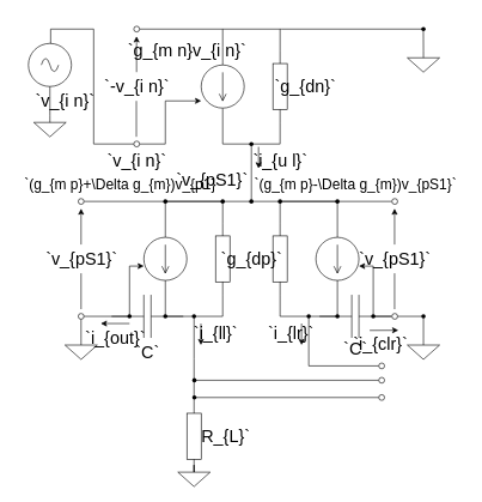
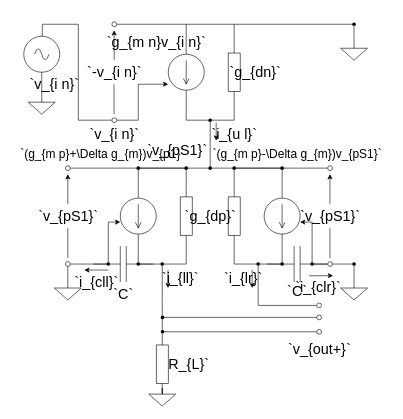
- <mxCell id="94" value="&lt;span style=&quot;font-size: 24px;&quot;&gt;`i_{out}`&lt;/span&gt;" style="text;html=1;align=center;verticalAlign=middle;resizable=0;points=[];autosize=1;strokeColor=none;fillColor=none;fontSize=11;fontFamily=Helvetica;fontColor=default;" parent="1" vertex="1"><mxGeometry x="110" y="450" width="100" height="40" as="geometry" /></mxCell>
+ <mxCell id="94" value="&lt;span style=&quot;font-size: 24px;&quot;&gt;`i_{cll}`&lt;/span&gt;" style="text;html=1;align=center;verticalAlign=middle;resizable=0;points=[];autosize=1;strokeColor=none;fillColor=none;fontSize=11;fontFamily=Helvetica;fontColor=default;" parent="1" vertex="1"><mxGeometry x="110" y="450" width="100" height="40" as="geometry" /></mxCell>
+ <mxCell id="56" value="&lt;font style=&quot;font-size: 24px;&quot;&gt;`v_{out+}`&lt;/font&gt;" style="text;html=1;align=center;verticalAlign=middle;resizable=0;points=[];autosize=1;strokeColor=none;fillColor=none;fontSize=11;fontFamily=Helvetica;fontColor=default;" parent="1" vertex="1"><mxGeometry x="466.75" y="563" width="130" height="40" as="geometry" /></mxCell>
